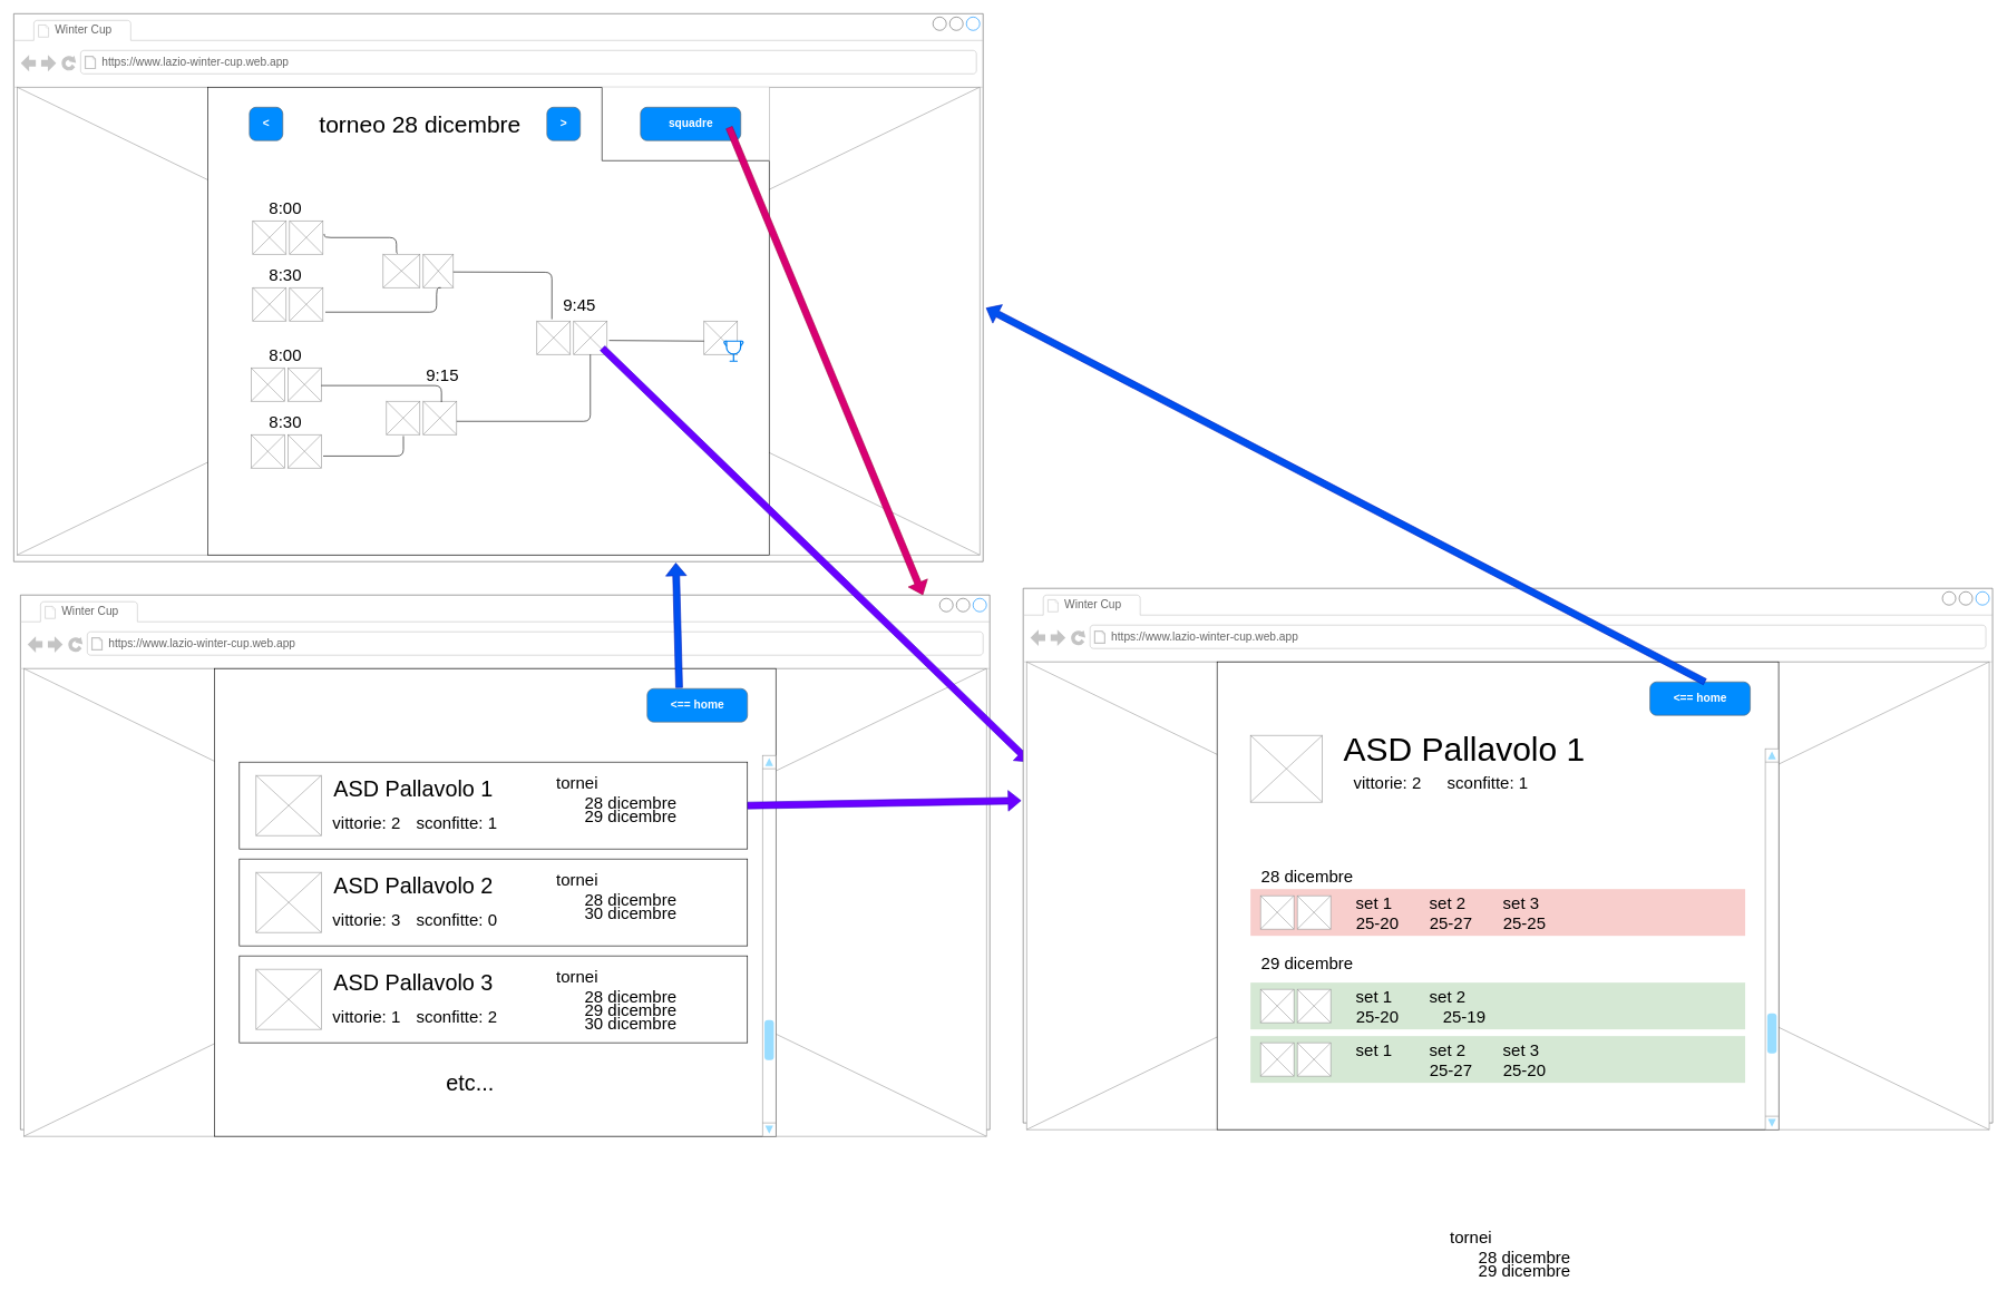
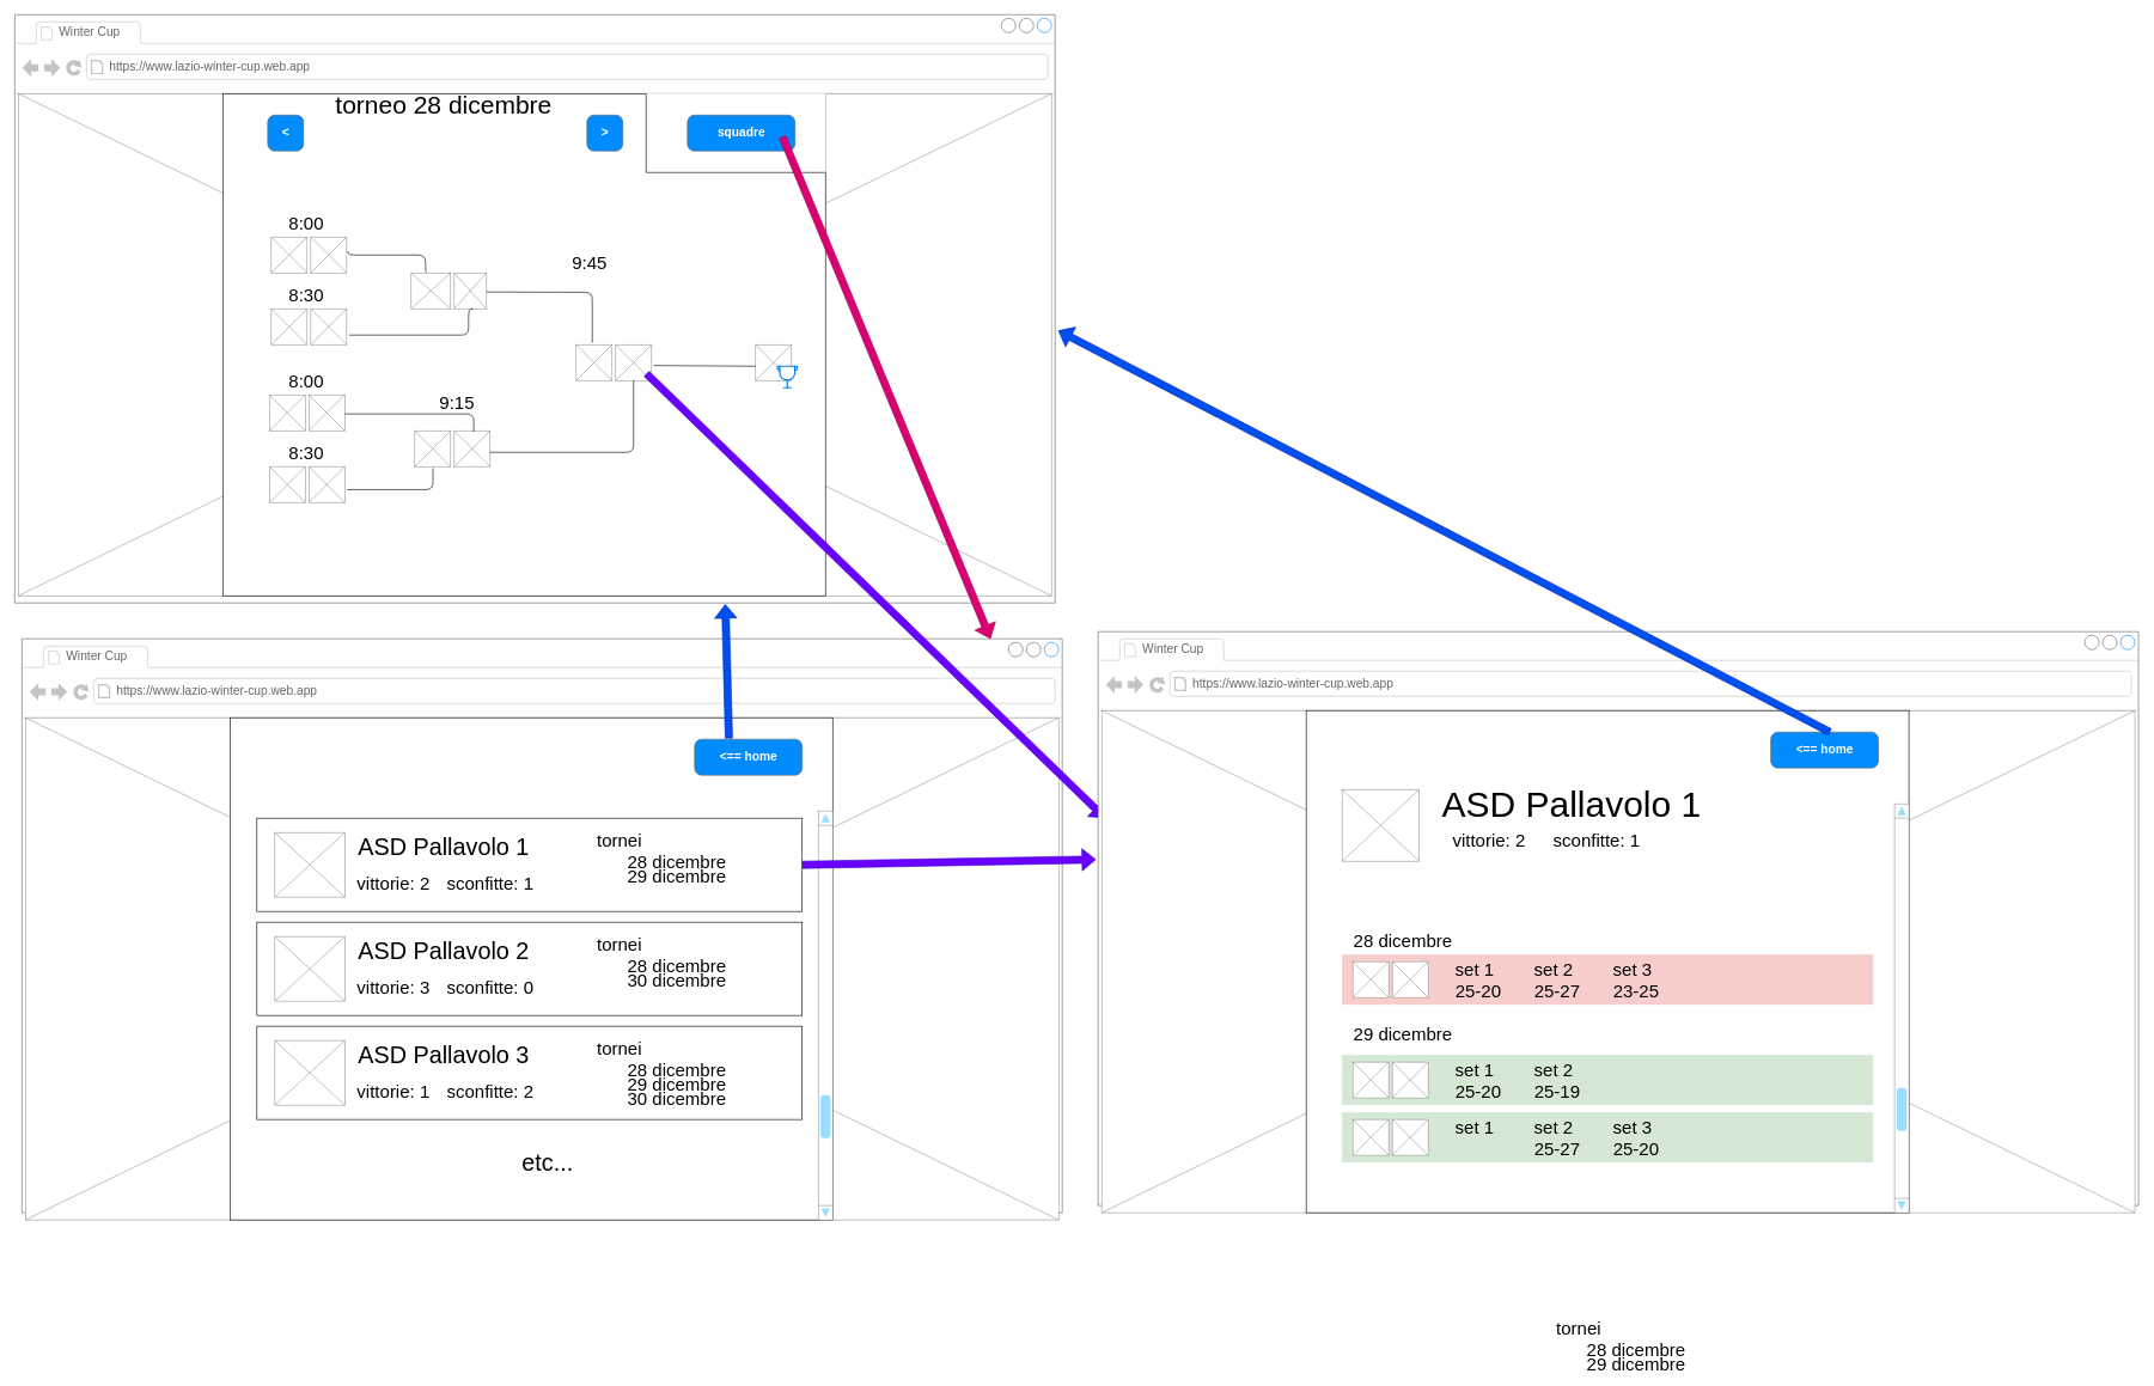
- <mxCell id="19" value="&lt;font style=&quot;font-size: 35px&quot;&gt;torneo 28 dicembre&lt;/font&gt;" style="text;html=1;strokeColor=none;fillColor=none;align=center;verticalAlign=middle;whiteSpace=wrap;rounded=0;" vertex="1" parent="1"><mxGeometry x="447.5" y="175" width="360" height="20" as="geometry" /></mxCell>
+ <mxCell id="19" value="&lt;font style=&quot;font-size: 35px&quot;&gt;torneo 28 dicembre&lt;/font&gt;" style="text;html=1;strokeColor=none;fillColor=none;align=center;verticalAlign=middle;whiteSpace=wrap;rounded=0;" vertex="1" parent="1"><mxGeometry x="437.5" y="135" width="360" height="20" as="geometry" /></mxCell>
- <mxCell id="42" value="9:45" style="text;html=1;strokeColor=none;fillColor=none;align=center;verticalAlign=middle;whiteSpace=wrap;rounded=0;fontSize=25;" vertex="1" parent="1"><mxGeometry x="830" y="445" width="72.5" height="20" as="geometry" /></mxCell>
+ <mxCell id="42" value="9:45" style="text;html=1;strokeColor=none;fillColor=none;align=center;verticalAlign=middle;whiteSpace=wrap;rounded=0;fontSize=25;" vertex="1" parent="1"><mxGeometry x="785" y="355" width="72.5" height="20" as="geometry" /></mxCell>
- <mxCell id="17" value="9:15" style="text;html=1;strokeColor=none;fillColor=none;align=center;verticalAlign=middle;whiteSpace=wrap;rounded=0;fontSize=25;" vertex="1" parent="2"><mxGeometry x="605" y="530" width="72.5" height="20" as="geometry" /></mxCell>
+ <mxCell id="17" value="9:15" style="text;html=1;strokeColor=none;fillColor=none;align=center;verticalAlign=middle;whiteSpace=wrap;rounded=0;fontSize=25;" vertex="1" parent="2"><mxGeometry x="580" y="530" width="72.5" height="20" as="geometry" /></mxCell>
- <mxCell id="115" value="25-25" style="text;html=1;strokeColor=none;fillColor=none;align=center;verticalAlign=middle;whiteSpace=wrap;rounded=0;fontSize=25;" vertex="1" parent="1"><mxGeometry x="2225" y="1370" width="110" height="20" as="geometry" /></mxCell>
+ <mxCell id="115" value="23-25" style="text;html=1;strokeColor=none;fillColor=none;align=center;verticalAlign=middle;whiteSpace=wrap;rounded=0;fontSize=25;" vertex="1" parent="1"><mxGeometry x="2225" y="1370" width="110" height="20" as="geometry" /></mxCell>
- <mxCell id="93" value="25-19" style="text;html=1;strokeColor=none;fillColor=none;align=center;verticalAlign=middle;whiteSpace=wrap;rounded=0;fontSize=25;" vertex="1" parent="77"><mxGeometry x="605" y="630" width="110" height="20" as="geometry" /></mxCell>
+ <mxCell id="93" value="25-19" style="text;html=1;strokeColor=none;fillColor=none;align=center;verticalAlign=middle;whiteSpace=wrap;rounded=0;fontSize=25;" vertex="1" parent="77"><mxGeometry x="585" y="630" width="110" height="20" as="geometry" /></mxCell>
- <mxCell id="75" value="etc..." style="text;html=1;strokeColor=none;fillColor=none;align=center;verticalAlign=middle;whiteSpace=wrap;rounded=0;fontSize=33;" vertex="1" parent="1"><mxGeometry x="682.5" y="1610" width="40" height="20" as="geometry" /></mxCell>
+ <mxCell id="75" value="etc..." style="text;html=1;strokeColor=none;fillColor=none;align=center;verticalAlign=middle;whiteSpace=wrap;rounded=0;fontSize=33;" vertex="1" parent="1"><mxGeometry x="742.5" y="1610" width="40" height="20" as="geometry" /></mxCell>
